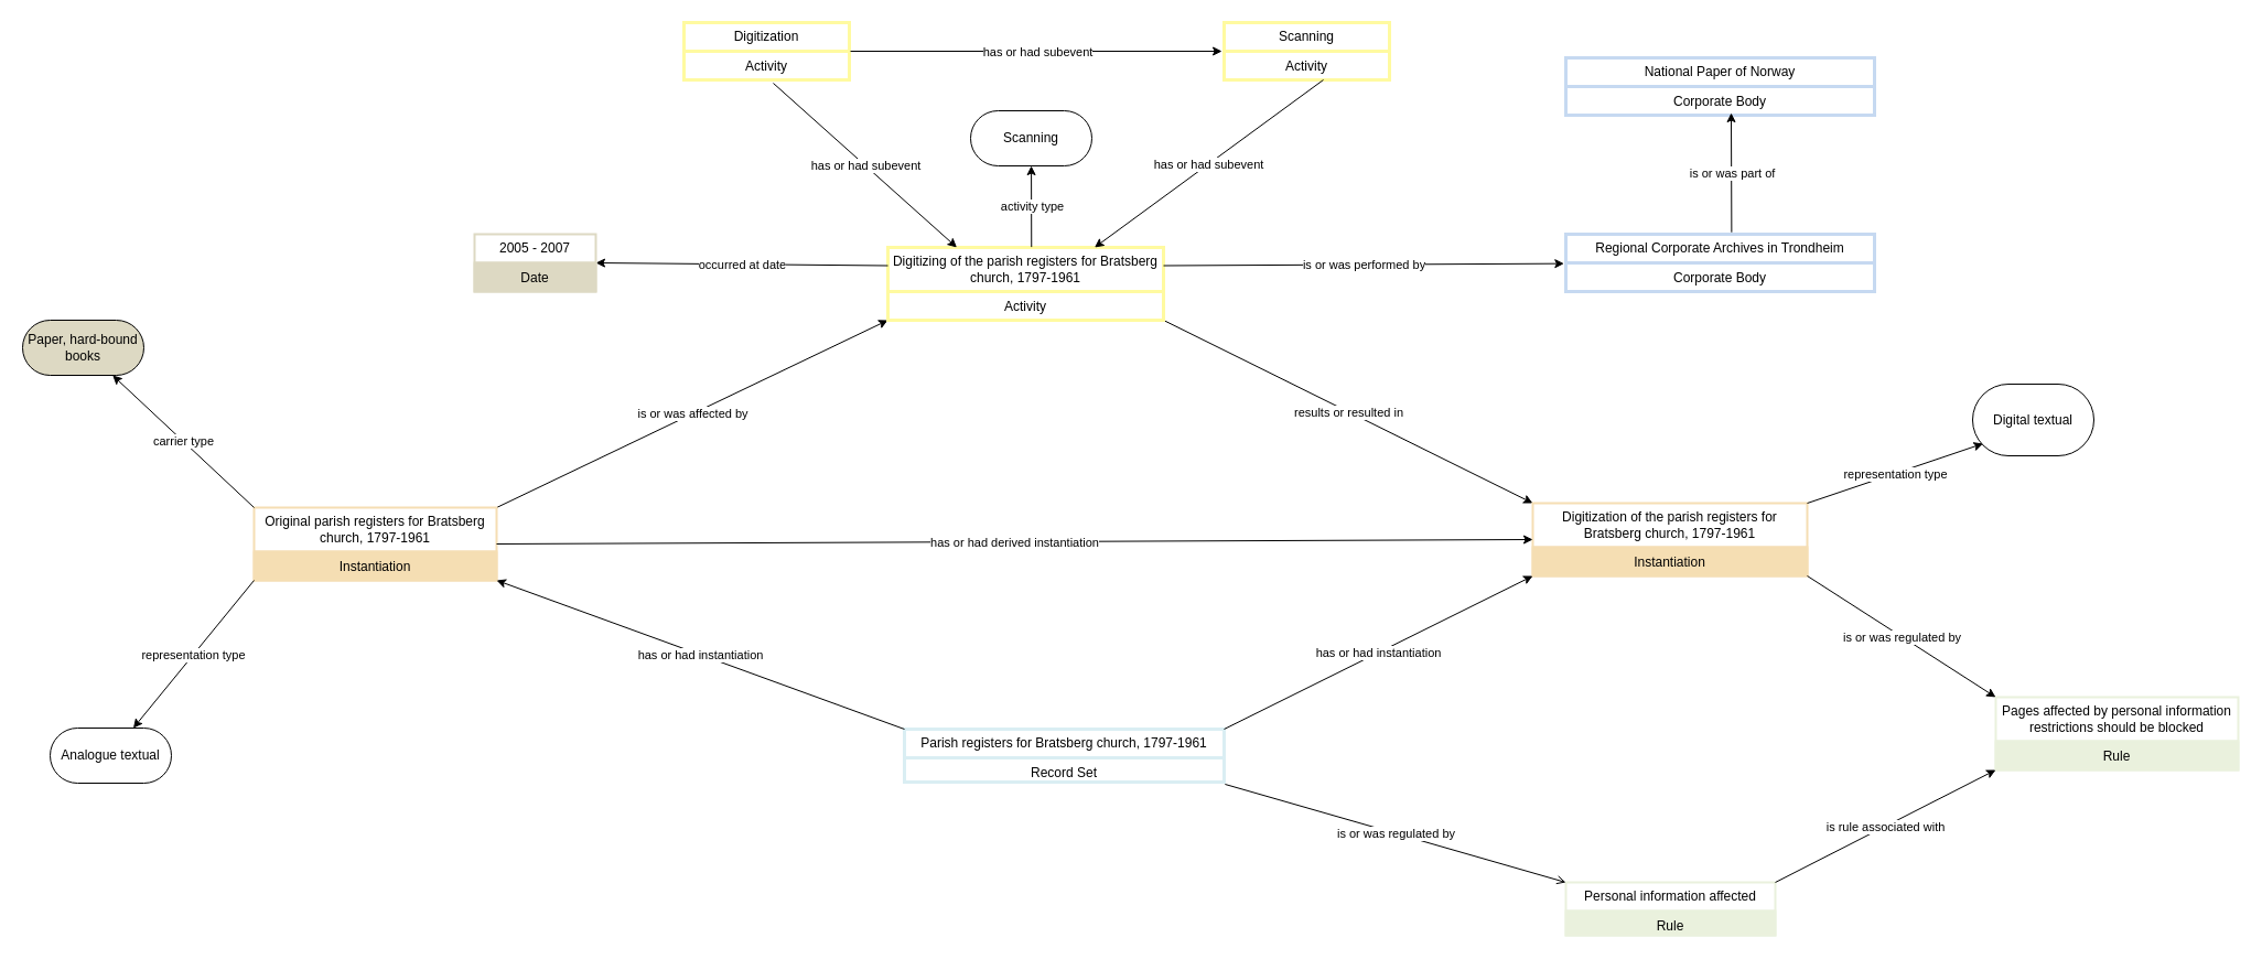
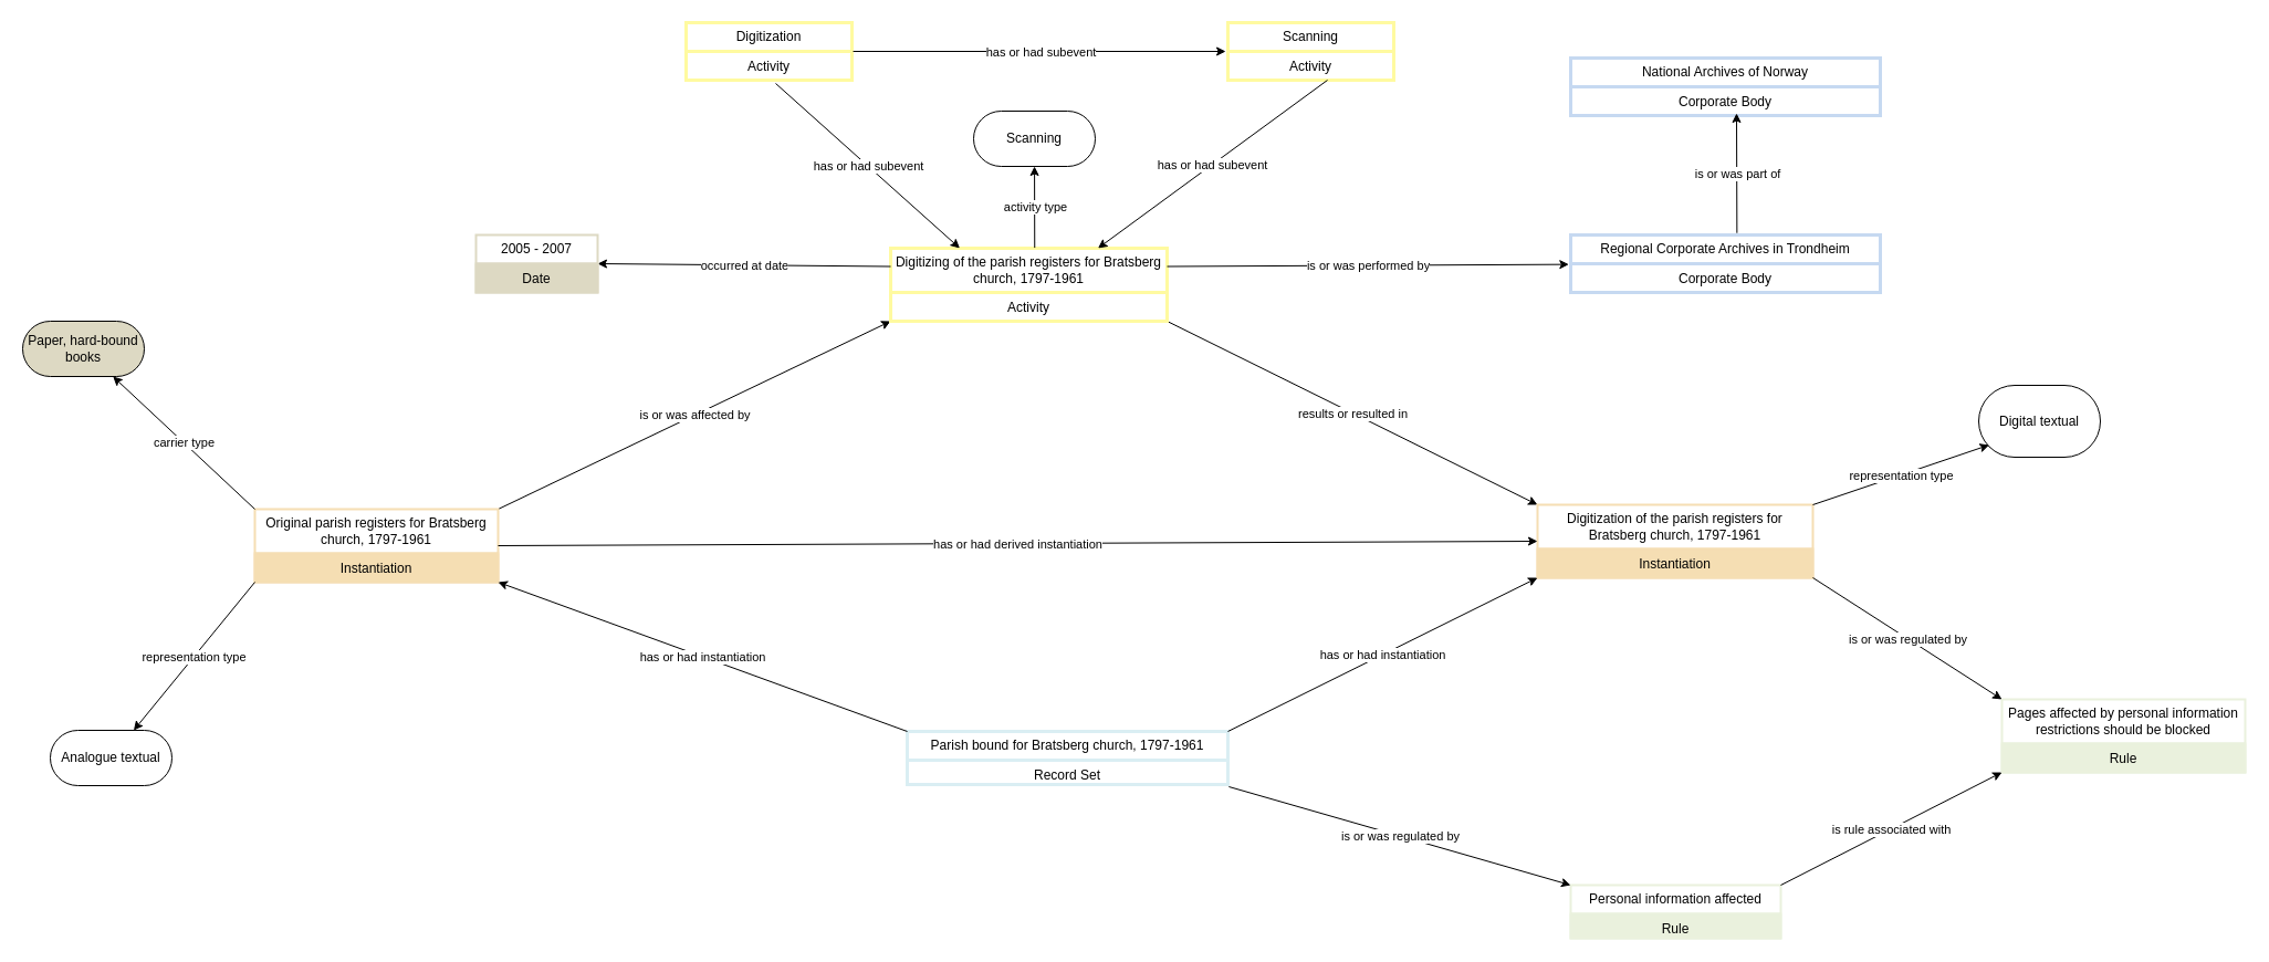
- <mxCell id="57" value="National Paper of Norway" style="swimlane;fontStyle=0;childLayout=stackLayout;horizontal=1;startSize=26;strokeColor=#C6D9F1;strokeWidth=3;fillColor=none;horizontalStack=0;resizeParent=1;resizeParentMax=0;resizeLast=0;collapsible=1;marginBottom=0;whiteSpace=wrap;html=1;" parent="1" vertex="1"><mxGeometry x="1420" y="52" width="280" height="52" as="geometry" /></mxCell>
+ <mxCell id="57" value="National Archives of Norway" style="swimlane;fontStyle=0;childLayout=stackLayout;horizontal=1;startSize=26;strokeColor=#C6D9F1;strokeWidth=3;fillColor=none;horizontalStack=0;resizeParent=1;resizeParentMax=0;resizeLast=0;collapsible=1;marginBottom=0;whiteSpace=wrap;html=1;" parent="1" vertex="1"><mxGeometry x="1420" y="52" width="280" height="52" as="geometry" /></mxCell>
- <mxCell id="8" value="Parish registers for Bratsberg church, 1797-1961" style="swimlane;fontStyle=0;childLayout=stackLayout;horizontal=1;startSize=26;strokeColor=#DAEEF3;strokeWidth=3;fillColor=none;horizontalStack=0;resizeParent=1;resizeParentMax=0;resizeLast=0;collapsible=1;marginBottom=0;whiteSpace=wrap;html=1;" parent="1" vertex="1"><mxGeometry x="820" y="661" width="290" height="48" as="geometry" /></mxCell>
+ <mxCell id="8" value="Parish bound for Bratsberg church, 1797-1961" style="swimlane;fontStyle=0;childLayout=stackLayout;horizontal=1;startSize=26;strokeColor=#DAEEF3;strokeWidth=3;fillColor=none;horizontalStack=0;resizeParent=1;resizeParentMax=0;resizeLast=0;collapsible=1;marginBottom=0;whiteSpace=wrap;html=1;" parent="1" vertex="1"><mxGeometry x="820" y="661" width="290" height="48" as="geometry" /></mxCell>
- <mxCell id="44" value="" style="endArrow=open;html=1;rounded=0;exitX=1.003;exitY=1.091;exitDx=0;exitDy=0;entryX=0;entryY=0;entryDx=0;entryDy=0;exitPerimeter=0;" parent="1" source="9" target="42" edge="1"><mxGeometry relative="1" as="geometry"><mxPoint x="1150" y="670" as="sourcePoint" /><mxPoint x="1400" y="814" as="targetPoint" /></mxGeometry></mxCell>
+ <mxCell id="44" value="" style="endArrow=classic;html=1;rounded=0;exitX=1.003;exitY=1.091;exitDx=0;exitDy=0;entryX=0;entryY=0;entryDx=0;entryDy=0;exitPerimeter=0;" parent="1" source="9" target="42" edge="1"><mxGeometry relative="1" as="geometry"><mxPoint x="1150" y="670" as="sourcePoint" /><mxPoint x="1400" y="814" as="targetPoint" /></mxGeometry></mxCell>
